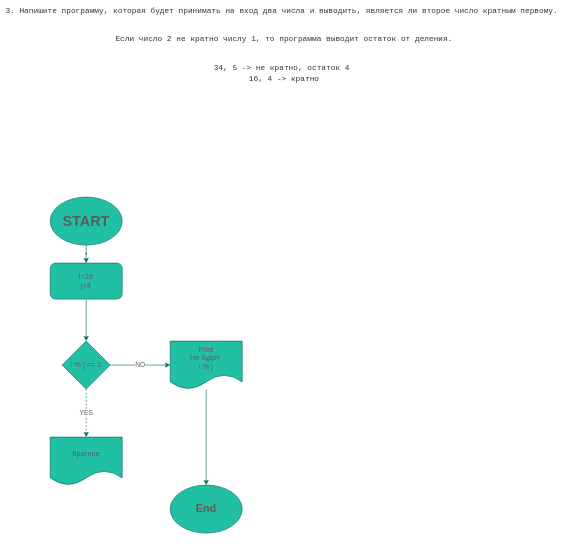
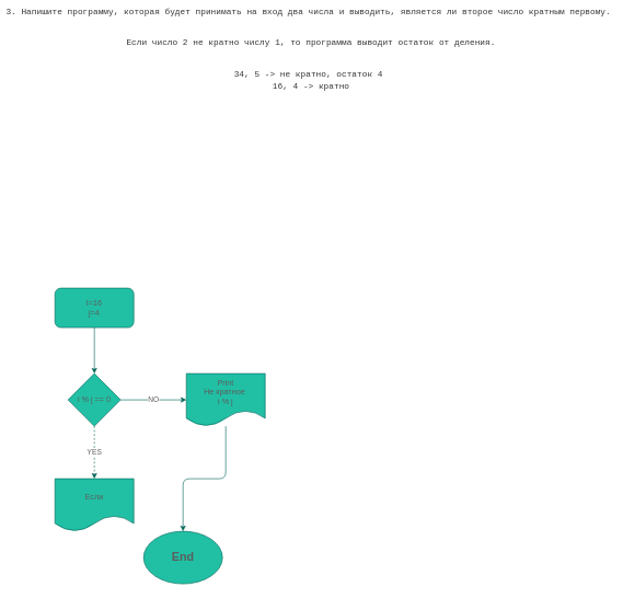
- <mxCell id="3" value="&lt;h1&gt;START&lt;/h1&gt;" style="ellipse;whiteSpace=wrap;html=1;rounded=0;sketch=0;fontColor=#5C5C5C;strokeColor=#006658;fillColor=#21C0A5;" vertex="1" parent="1"><mxGeometry width="120" height="80" as="geometry" x="20" y="320" /></mxCell>
- <mxCell id="2" value="" style="edgeStyle=orthogonalEdgeStyle;curved=0;rounded=1;sketch=0;orthogonalLoop=1;jettySize=auto;html=1;fontColor=#5C5C5C;strokeColor=#006658;fillColor=#21C0A5;" edge="1" parent="1" source="3" target="5"><mxGeometry relative="1" as="geometry" /></mxCell>
- <mxCell id="11" value="Print&lt;br&gt;Не будет&amp;nbsp;&lt;br&gt;i % j" style="shape=document;whiteSpace=wrap;html=1;boundedLbl=1;rounded=0;sketch=0;fontColor=#5C5C5C;strokeColor=#006658;fillColor=#21C0A5;" vertex="1" parent="1"><mxGeometry x="220" y="560" width="120" height="80" as="geometry" /></mxCell>
+ <mxCell id="11" value="Print&lt;br&gt;Не кратное&amp;nbsp;&lt;br&gt;i % j" style="shape=document;whiteSpace=wrap;html=1;boundedLbl=1;rounded=0;sketch=0;fontColor=#5C5C5C;strokeColor=#006658;fillColor=#21C0A5;" vertex="1" parent="1"><mxGeometry x="220" y="560" width="120" height="80" as="geometry" /></mxCell>
- <mxCell id="9" value="i % j == 1" style="rhombus;whiteSpace=wrap;html=1;rounded=0;sketch=0;fontColor=#5C5C5C;strokeColor=#006658;fillColor=#21C0A5;" vertex="1" parent="1"><mxGeometry x="40" y="560" width="80" height="80" as="geometry" /></mxCell>
+ <mxCell id="9" value="i % j == 0" style="rhombus;whiteSpace=wrap;html=1;rounded=0;sketch=0;fontColor=#5C5C5C;strokeColor=#006658;fillColor=#21C0A5;" vertex="1" parent="1"><mxGeometry x="40" y="560" width="80" height="80" as="geometry" /></mxCell>
- <mxCell id="12" value="Кратное" style="shape=document;whiteSpace=wrap;html=1;boundedLbl=1;rounded=0;sketch=0;fontColor=#5C5C5C;strokeColor=#006658;fillColor=#21C0A5;" vertex="1" parent="1"><mxGeometry y="720" width="120" height="80" as="geometry" x="20" /></mxCell>
+ <mxCell id="12" value="Если" style="shape=document;whiteSpace=wrap;html=1;boundedLbl=1;rounded=0;sketch=0;fontColor=#5C5C5C;strokeColor=#006658;fillColor=#21C0A5;" vertex="1" parent="1"><mxGeometry y="720" width="120" height="80" as="geometry" x="20" /></mxCell>
- <mxCell id="13" value="&lt;h2&gt;End&lt;/h2&gt;" style="ellipse;whiteSpace=wrap;html=1;rounded=0;sketch=0;fontColor=#5C5C5C;strokeColor=#006658;fillColor=#21C0A5;" vertex="1" parent="1"><mxGeometry x="220" y="800" width="120" height="80" as="geometry" /></mxCell>
+ <mxCell id="13" value="&lt;h2&gt;End&lt;/h2&gt;" style="ellipse;whiteSpace=wrap;html=1;rounded=0;sketch=0;fontColor=#5C5C5C;strokeColor=#006658;fillColor=#21C0A5;" vertex="1" parent="1"><mxGeometry x="155" y="800" width="120" height="80" as="geometry" /></mxCell>
